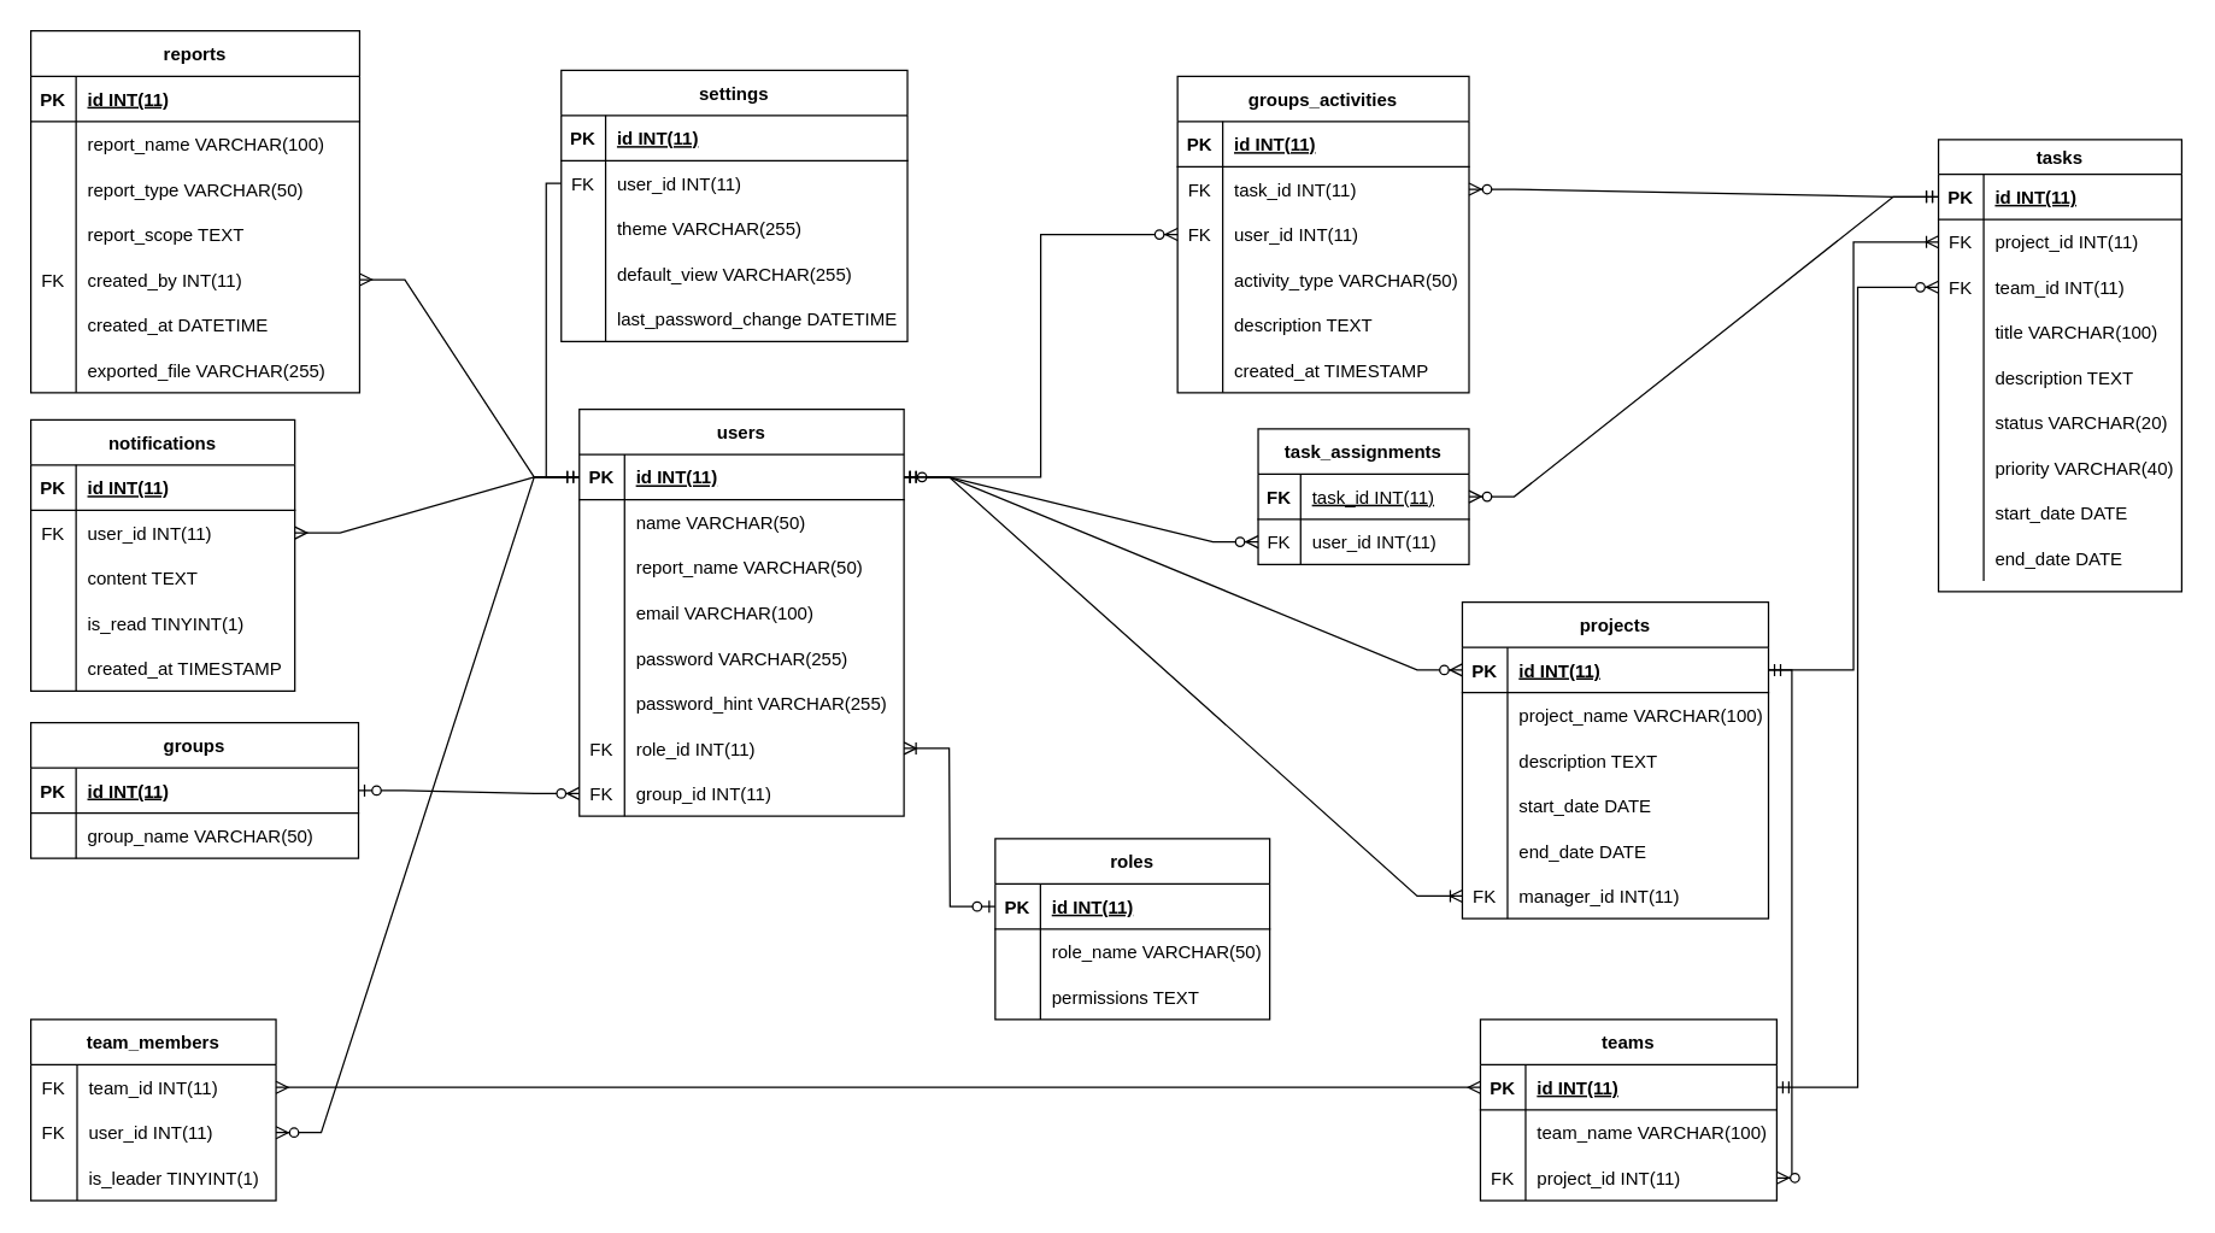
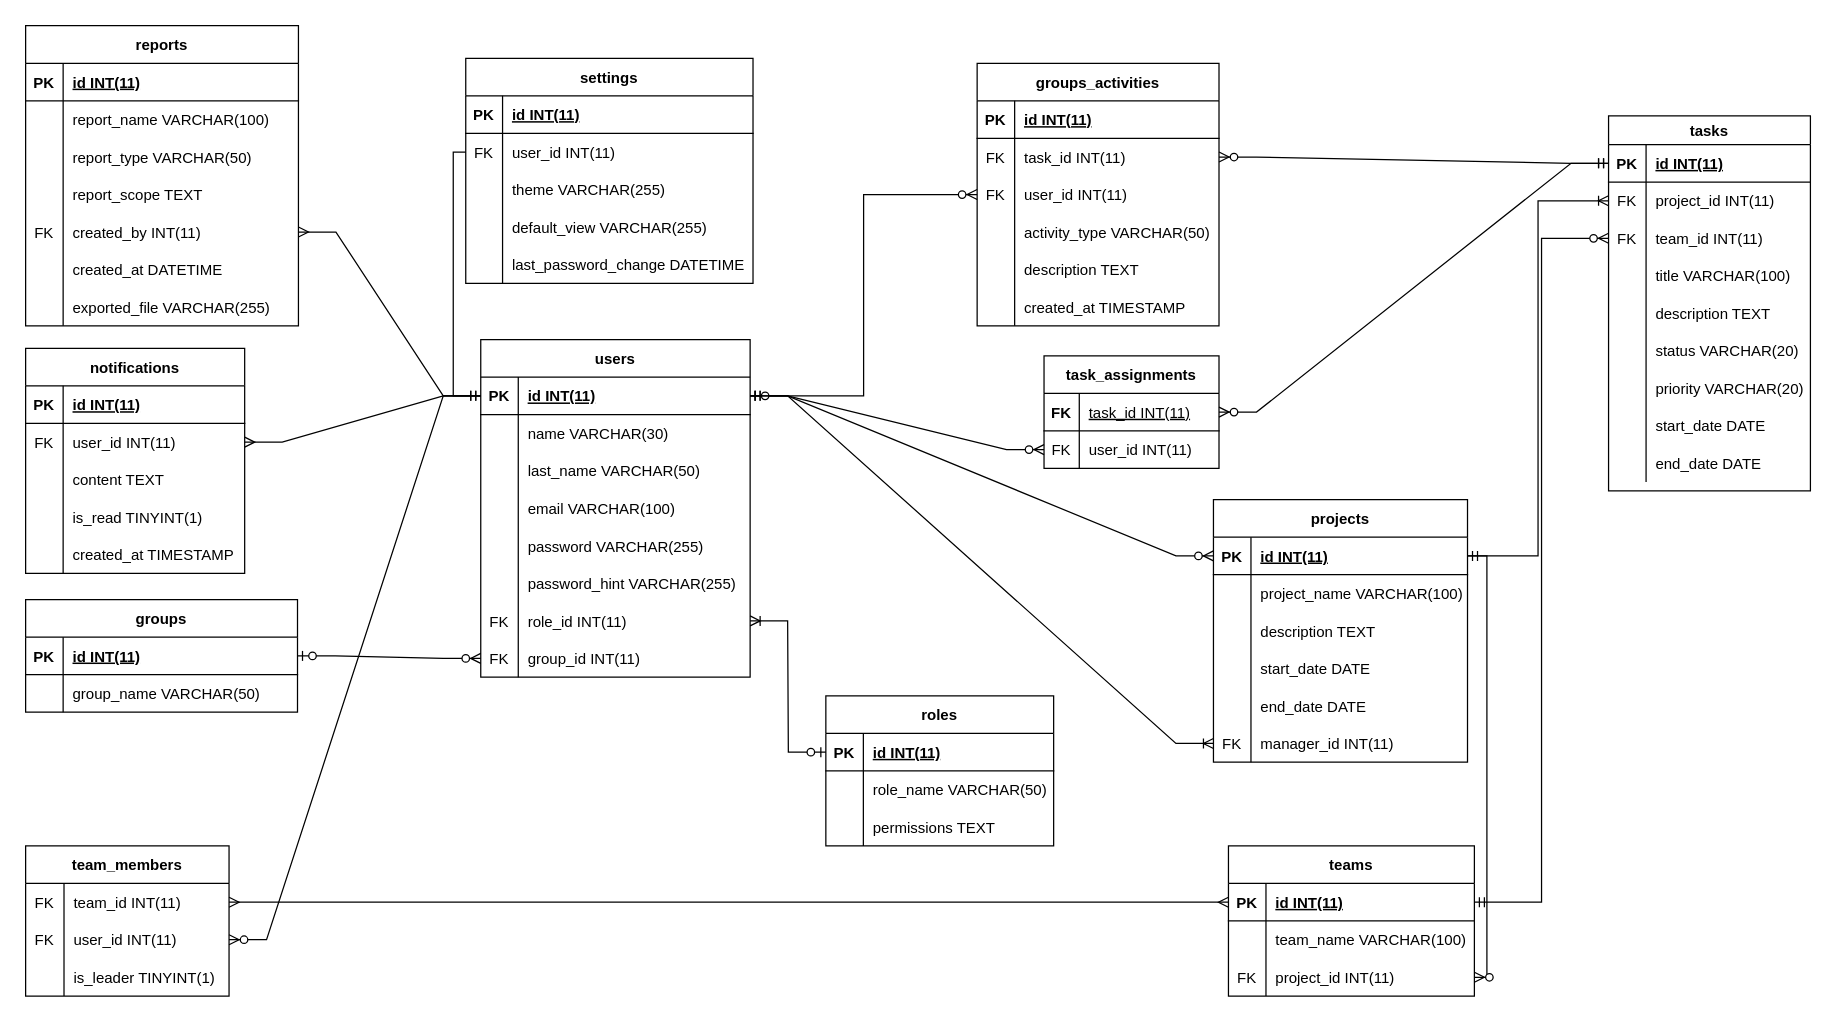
- <mxCell id="116" value="priority VARCHAR(40)" style="shape=partialRectangle;overflow=hidden;connectable=0;fillColor=none;align=left;strokeColor=inherit;top=0;left=0;bottom=0;right=0;spacingLeft=6;" parent="114" vertex="1"><mxGeometry x="30" width="131.437" height="30" as="geometry"><mxRectangle width="131.437" height="30" as="alternateBounds" /></mxGeometry></mxCell>
+ <mxCell id="116" value="priority VARCHAR(20)" style="shape=partialRectangle;overflow=hidden;connectable=0;fillColor=none;align=left;strokeColor=inherit;top=0;left=0;bottom=0;right=0;spacingLeft=6;" parent="114" vertex="1"><mxGeometry x="30" width="131.437" height="30" as="geometry"><mxRectangle width="131.437" height="30" as="alternateBounds" /></mxGeometry></mxCell>
- <mxCell id="47" value="name VARCHAR(50)" style="shape=partialRectangle;overflow=hidden;connectable=0;fillColor=none;align=left;strokeColor=inherit;top=0;left=0;bottom=0;right=0;spacingLeft=6;" parent="45" vertex="1"><mxGeometry x="30" width="185.438" height="30" as="geometry"><mxRectangle width="185.438" height="30" as="alternateBounds" /></mxGeometry></mxCell>
+ <mxCell id="47" value="name VARCHAR(30)" style="shape=partialRectangle;overflow=hidden;connectable=0;fillColor=none;align=left;strokeColor=inherit;top=0;left=0;bottom=0;right=0;spacingLeft=6;" parent="45" vertex="1"><mxGeometry x="30" width="185.438" height="30" as="geometry"><mxRectangle width="185.438" height="30" as="alternateBounds" /></mxGeometry></mxCell>
- <mxCell id="50" value="report_name VARCHAR(50)" style="shape=partialRectangle;overflow=hidden;connectable=0;fillColor=none;align=left;strokeColor=inherit;top=0;left=0;bottom=0;right=0;spacingLeft=6;" parent="48" vertex="1"><mxGeometry x="30" width="185.438" height="30" as="geometry"><mxRectangle width="185.438" height="30" as="alternateBounds" /></mxGeometry></mxCell>
+ <mxCell id="50" value="last_name VARCHAR(50)" style="shape=partialRectangle;overflow=hidden;connectable=0;fillColor=none;align=left;strokeColor=inherit;top=0;left=0;bottom=0;right=0;spacingLeft=6;" parent="48" vertex="1"><mxGeometry x="30" width="185.438" height="30" as="geometry"><mxRectangle width="185.438" height="30" as="alternateBounds" /></mxGeometry></mxCell>
